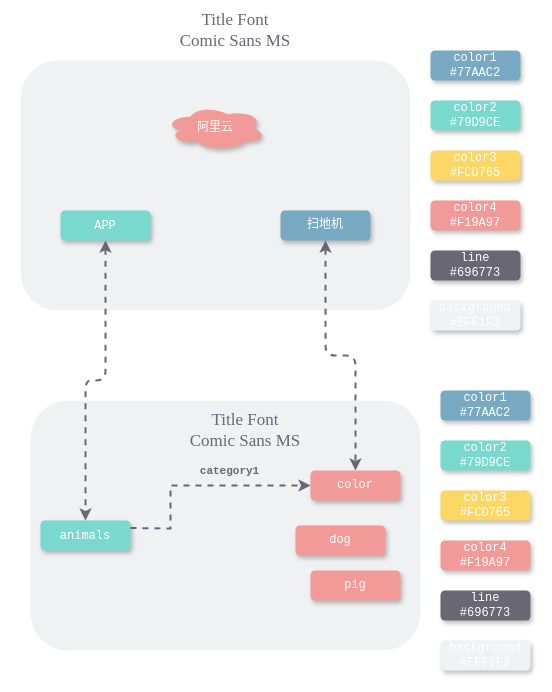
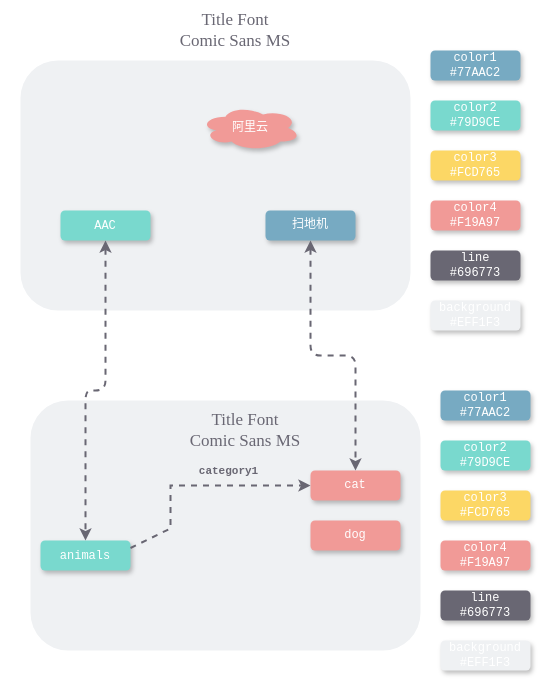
- <mxCell id="12" value="阿里云" style="ellipse;shape=cloud;whiteSpace=wrap;html=1;fillColor=#f19a97;shadow=1;strokeColor=none;fontFamily=Courier New;fontColor=#FFFFFF;rounded=1;glass=0;comic=0;gradientColor=none;" vertex="1" parent="1"><mxGeometry x="165" y="105" width="100" height="45" as="geometry" /></mxCell>
+ <mxCell id="12" value="阿里云" style="ellipse;shape=cloud;whiteSpace=wrap;html=1;fillColor=#f19a97;shadow=1;strokeColor=none;fontFamily=Courier New;fontColor=#FFFFFF;rounded=1;glass=0;comic=0;gradientColor=none;" vertex="1" parent="1"><mxGeometry x="200" y="105" width="100" height="45" as="geometry" /></mxCell>
- <mxCell id="3" value="&lt;font color=&quot;#ffffff&quot; face=&quot;Courier New&quot;&gt;APP&lt;/font&gt;" style="rounded=1;whiteSpace=wrap;html=1;fillColor=#79d9ce;strokeColor=none;shadow=1;glass=0;comic=0;gradientColor=none;" vertex="1" parent="1"><mxGeometry x="60" y="210" width="90" height="30" as="geometry" /></mxCell>
+ <mxCell id="3" value="&lt;font color=&quot;#ffffff&quot; face=&quot;Courier New&quot;&gt;AAC&lt;/font&gt;" style="rounded=1;whiteSpace=wrap;html=1;fillColor=#79d9ce;strokeColor=none;shadow=1;glass=0;comic=0;gradientColor=none;" vertex="1" parent="1"><mxGeometry x="60" y="210" width="90" height="30" as="geometry" /></mxCell>
- <mxCell id="4" value="扫地机" style="rounded=1;whiteSpace=wrap;html=1;fillColor=#77aac2;strokeColor=none;shadow=1;glass=0;comic=0;gradientColor=none;fontFamily=Courier New;fontColor=#FFFFFF;" vertex="1" parent="1"><mxGeometry x="280" y="210" width="90" height="30" as="geometry" /></mxCell>
+ <mxCell id="4" value="扫地机" style="rounded=1;whiteSpace=wrap;html=1;fillColor=#77aac2;strokeColor=none;shadow=1;glass=0;comic=0;gradientColor=none;fontFamily=Courier New;fontColor=#FFFFFF;" vertex="1" parent="1"><mxGeometry x="265" y="210" width="90" height="30" as="geometry" /></mxCell>
- <mxCell id="15" value="color" style="rounded=1;whiteSpace=wrap;html=1;fillColor=#f19a97;strokeColor=none;shadow=1;glass=0;comic=0;gradientColor=none;fontFamily=Courier New;fontColor=#FFFFFF;" vertex="1" parent="1"><mxGeometry x="310" y="470" width="90" height="30" as="geometry" /></mxCell>
+ <mxCell id="15" value="cat" style="rounded=1;whiteSpace=wrap;html=1;fillColor=#f19a97;strokeColor=none;shadow=1;glass=0;comic=0;gradientColor=none;fontFamily=Courier New;fontColor=#FFFFFF;" vertex="1" parent="1"><mxGeometry x="310" y="470" width="90" height="30" as="geometry" /></mxCell>
- <mxCell id="14" value="&lt;font color=&quot;#ffffff&quot; face=&quot;Courier New&quot;&gt;animals&lt;/font&gt;" style="rounded=1;whiteSpace=wrap;html=1;fillColor=#79d9ce;strokeColor=none;shadow=1;glass=0;comic=0;gradientColor=none;" vertex="1" parent="1"><mxGeometry x="40" y="520" width="90" height="30" as="geometry" /></mxCell>
+ <mxCell id="14" value="&lt;font color=&quot;#ffffff&quot; face=&quot;Courier New&quot;&gt;animals&lt;/font&gt;" style="rounded=1;whiteSpace=wrap;html=1;fillColor=#79d9ce;strokeColor=none;shadow=1;glass=0;comic=0;gradientColor=none;" vertex="1" parent="1"><mxGeometry x="40" y="540" width="90" height="30" as="geometry" /></mxCell>
- <mxCell id="16" value="dog" style="rounded=1;whiteSpace=wrap;html=1;fillColor=#f19a97;strokeColor=none;shadow=1;glass=0;comic=0;gradientColor=none;fontFamily=Courier New;fontColor=#FFFFFF;" vertex="1" parent="1"><mxGeometry x="295" y="525" width="90" height="30" as="geometry" /></mxCell>
+ <mxCell id="16" value="dog" style="rounded=1;whiteSpace=wrap;html=1;fillColor=#f19a97;strokeColor=none;shadow=1;glass=0;comic=0;gradientColor=none;fontFamily=Courier New;fontColor=#FFFFFF;" vertex="1" parent="1"><mxGeometry x="310" y="520" width="90" height="30" as="geometry" /></mxCell>
- <mxCell id="17" value="pig" style="rounded=1;whiteSpace=wrap;html=1;fillColor=#f19a97;strokeColor=none;shadow=1;glass=0;comic=0;gradientColor=none;fontFamily=Courier New;fontColor=#FFFFFF;" vertex="1" parent="1"><mxGeometry x="310" y="570" width="90" height="30" as="geometry" /></mxCell>
